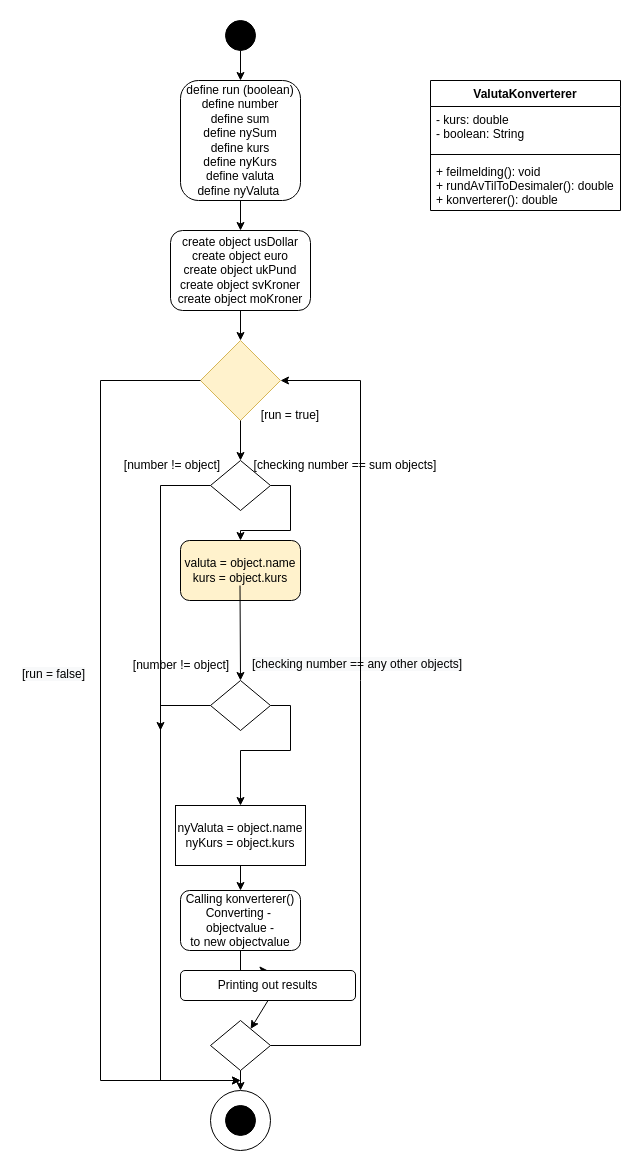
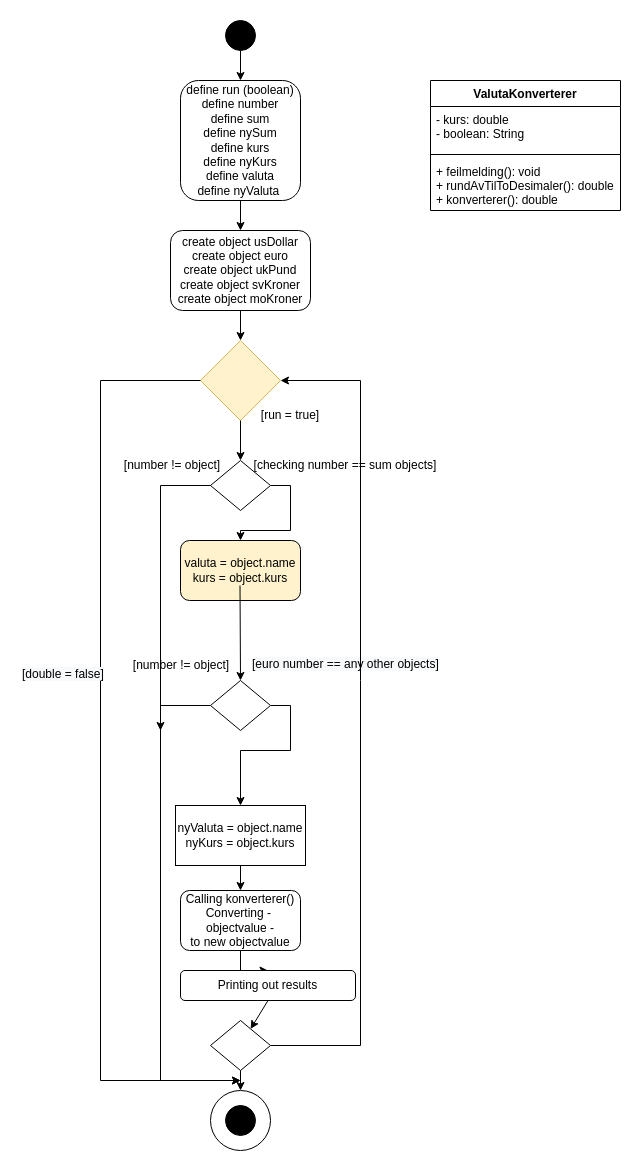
- <mxCell id="22" value="&lt;span style=&quot;color: rgb(0, 0, 0); font-family: Helvetica; font-size: 12px; font-style: normal; font-variant-ligatures: normal; font-variant-caps: normal; font-weight: 400; letter-spacing: normal; orphans: 2; text-align: center; text-indent: 0px; text-transform: none; widows: 2; word-spacing: 0px; -webkit-text-stroke-width: 0px; background-color: rgb(248, 249, 250); text-decoration-thickness: initial; text-decoration-style: initial; text-decoration-color: initial; float: none; display: inline !important;&quot;&gt;[checking number == any other objects]&lt;/span&gt;" style="text;whiteSpace=wrap;html=1;" parent="1" vertex="1"><mxGeometry x="250" y="650" width="220" height="40" as="geometry" /></mxCell>
+ <mxCell id="22" value="&lt;span style=&quot;color: rgb(0, 0, 0); font-family: Helvetica; font-size: 12px; font-style: normal; font-variant-ligatures: normal; font-variant-caps: normal; font-weight: 400; letter-spacing: normal; orphans: 2; text-align: center; text-indent: 0px; text-transform: none; widows: 2; word-spacing: 0px; -webkit-text-stroke-width: 0px; background-color: rgb(248, 249, 250); text-decoration-thickness: initial; text-decoration-style: initial; text-decoration-color: initial; float: none; display: inline !important;&quot;&gt;[euro number == any other objects]&lt;/span&gt;" style="text;whiteSpace=wrap;html=1;" parent="1" vertex="1"><mxGeometry x="250" y="650" width="220" height="40" as="geometry" /></mxCell>
- <mxCell id="11" value="&lt;span style=&quot;color: rgb(0, 0, 0); font-family: Helvetica; font-size: 12px; font-style: normal; font-variant-ligatures: normal; font-variant-caps: normal; font-weight: 400; letter-spacing: normal; orphans: 2; text-align: center; text-indent: 0px; text-transform: none; widows: 2; word-spacing: 0px; -webkit-text-stroke-width: 0px; background-color: rgb(248, 249, 250); text-decoration-thickness: initial; text-decoration-style: initial; text-decoration-color: initial; float: none; display: inline !important;&quot;&gt;[run = false]&lt;/span&gt;" style="text;whiteSpace=wrap;html=1;" parent="1" vertex="1"><mxGeometry x="20" y="660" width="90" height="40" as="geometry" /></mxCell>
+ <mxCell id="11" value="&lt;span style=&quot;color: rgb(0, 0, 0); font-family: Helvetica; font-size: 12px; font-style: normal; font-variant-ligatures: normal; font-variant-caps: normal; font-weight: 400; letter-spacing: normal; orphans: 2; text-align: center; text-indent: 0px; text-transform: none; widows: 2; word-spacing: 0px; -webkit-text-stroke-width: 0px; background-color: rgb(248, 249, 250); text-decoration-thickness: initial; text-decoration-style: initial; text-decoration-color: initial; float: none; display: inline !important;&quot;&gt;[double = false]&lt;/span&gt;" style="text;whiteSpace=wrap;html=1;" parent="1" vertex="1"><mxGeometry x="20" y="660" width="90" height="40" as="geometry" /></mxCell>
